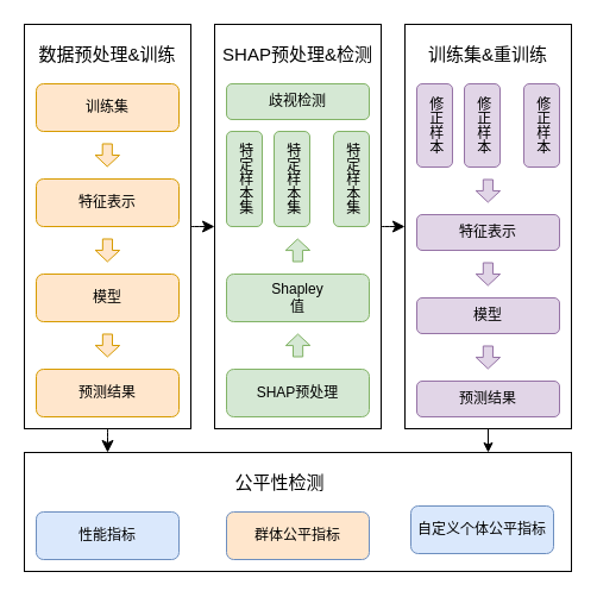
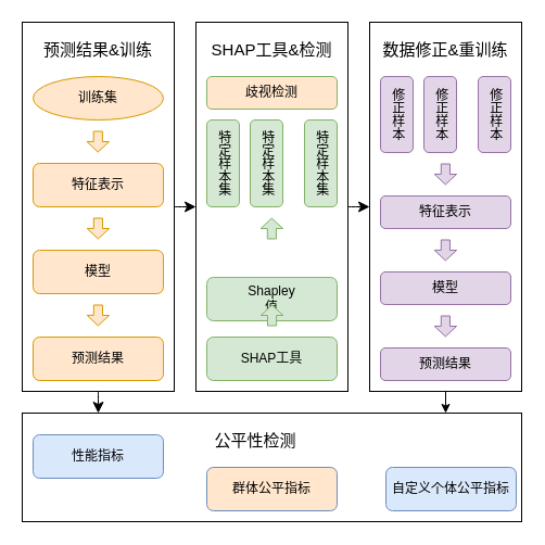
- <mxCell id="18" value="数据预处理&amp;amp;训练" style="text;html=1;align=center;verticalAlign=middle;whiteSpace=wrap;rounded=0;fontSize=15;" vertex="1" parent="2"><mxGeometry x="5" y="10" width="130" height="30" as="geometry" /></mxCell>
+ <mxCell id="18" value="预测结果&amp;amp;训练" style="text;html=1;align=center;verticalAlign=middle;whiteSpace=wrap;rounded=0;fontSize=15;" vertex="1" parent="2"><mxGeometry x="5" y="10" width="130" height="30" as="geometry" /></mxCell>
- <mxCell id="26" value="&lt;font style=&quot;font-size: 15px;&quot;&gt;SHAP预处理&amp;amp;检测&lt;/font&gt;" style="text;html=1;align=center;verticalAlign=middle;whiteSpace=wrap;rounded=0;fontSize=16;" vertex="1" parent="2"><mxGeometry x="165" y="10" width="130" height="30" as="geometry" /></mxCell>
+ <mxCell id="26" value="&lt;font style=&quot;font-size: 15px;&quot;&gt;SHAP工具&amp;amp;检测&lt;/font&gt;" style="text;html=1;align=center;verticalAlign=middle;whiteSpace=wrap;rounded=0;fontSize=16;" vertex="1" parent="2"><mxGeometry x="165" y="10" width="130" height="30" as="geometry" /></mxCell>
- <mxCell id="33" value="训练集&amp;amp;重训练" style="text;html=1;align=center;verticalAlign=middle;whiteSpace=wrap;rounded=0;fontSize=15;" vertex="1" parent="2"><mxGeometry x="325" y="10" width="130" height="30" as="geometry" /></mxCell>
+ <mxCell id="33" value="数据修正&amp;amp;重训练" style="text;html=1;align=center;verticalAlign=middle;whiteSpace=wrap;rounded=0;fontSize=15;" vertex="1" parent="2"><mxGeometry x="325" y="10" width="130" height="30" as="geometry" /></mxCell>
- <mxCell id="31" value="歧视检测" style="rounded=1;whiteSpace=wrap;html=1;fillColor=#d5e8d4;strokeColor=#82b366;" vertex="1" parent="2"><mxGeometry x="170" y="50" width="120" height="30" as="geometry" /></mxCell>
+ <mxCell id="31" value="歧视检测" style="rounded=1;whiteSpace=wrap;html=1;fillColor=#ffe6cc;strokeColor=#82b366;" vertex="1" parent="2"><mxGeometry x="170" y="50" width="120" height="30" as="geometry" /></mxCell>
- <mxCell id="10" value="训练集" style="rounded=1;whiteSpace=wrap;html=1;fillColor=#ffe6cc;strokeColor=#d79b00;" vertex="1" parent="2"><mxGeometry x="10" y="50" width="120" height="40" as="geometry" /></mxCell>
+ <mxCell id="10" value="训练集" style="ellipse;whiteSpace=wrap;html=1;fillColor=#ffe6cc;strokeColor=#d79b00;" vertex="1" parent="2"><mxGeometry x="10" y="50" width="120" height="40" as="geometry" /></mxCell>
- <mxCell id="15" value="Shapley&lt;div&gt;值&lt;/div&gt;" style="rounded=1;whiteSpace=wrap;html=1;fillColor=#d5e8d4;strokeColor=#82b366;" vertex="1" parent="2"><mxGeometry x="170" y="210" width="120" height="40" as="geometry" /></mxCell>
+ <mxCell id="15" value="Shapley&lt;div&gt;值&lt;/div&gt;" style="rounded=1;whiteSpace=wrap;html=1;fillColor=#d5e8d4;strokeColor=#82b366;" vertex="1" parent="2"><mxGeometry x="170" y="235" width="120" height="40" as="geometry" /></mxCell>
- <mxCell id="14" value="SHAP预处理" style="rounded=1;whiteSpace=wrap;html=1;fillColor=#d5e8d4;strokeColor=#82b366;" vertex="1" parent="2"><mxGeometry x="170" y="290" width="120" height="40" as="geometry" /></mxCell>
+ <mxCell id="14" value="SHAP工具" style="rounded=1;whiteSpace=wrap;html=1;fillColor=#d5e8d4;strokeColor=#82b366;" vertex="1" parent="2"><mxGeometry x="170" y="290" width="120" height="40" as="geometry" /></mxCell>
- <mxCell id="39" value="自定义个体公平指标" style="rounded=1;whiteSpace=wrap;html=1;fillColor=#dae8fc;strokeColor=#6c8ebf;" vertex="1" parent="2"><mxGeometry x="325" y="405" width="120" height="40" as="geometry" /></mxCell>
+ <mxCell id="39" value="自定义个体公平指标" style="rounded=1;whiteSpace=wrap;html=1;fillColor=#dae8fc;strokeColor=#6c8ebf;" vertex="1" parent="2"><mxGeometry x="335" y="410" width="120" height="40" as="geometry" /></mxCell>
- <mxCell id="40" value="性能指标" style="rounded=1;whiteSpace=wrap;html=1;fillColor=#dae8fc;strokeColor=#6c8ebf;" vertex="1" parent="2"><mxGeometry x="10" y="410" width="120" height="40" as="geometry" /></mxCell>
+ <mxCell id="40" value="性能指标" style="rounded=1;whiteSpace=wrap;html=1;fillColor=#dae8fc;strokeColor=#6c8ebf;" vertex="1" parent="2"><mxGeometry x="10" y="380" width="120" height="40" as="geometry" /></mxCell>
